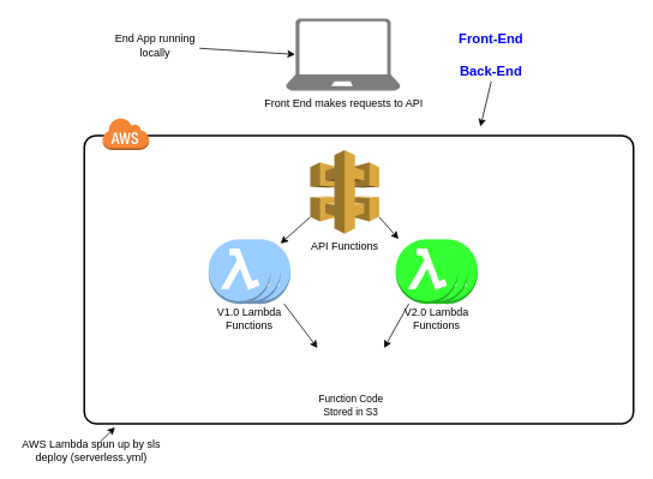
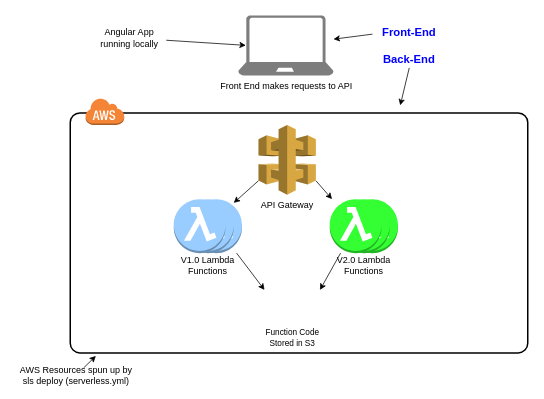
+ <mxCell id="23" style="edgeStyle=none;rounded=0;orthogonalLoop=1;jettySize=auto;html=1;fontSize=15;fontColor=#0000FF;exitX=0;exitY=0.25;exitDx=0;exitDy=0;" edge="1" parent="1" source="25" target="8"><mxGeometry relative="1" as="geometry" /></mxCell>
- <mxCell id="20" value="End App running locally" style="text;html=1;strokeColor=none;fillColor=none;align=center;verticalAlign=middle;whiteSpace=wrap;rounded=0;" vertex="1" parent="1"><mxGeometry x="123" y="40" width="98" height="20" as="geometry" /></mxCell>
+ <mxCell id="20" value="Angular App running locally" style="text;html=1;strokeColor=none;fillColor=none;align=center;verticalAlign=middle;whiteSpace=wrap;rounded=0;" vertex="1" parent="1"><mxGeometry x="123" y="40" width="98" height="20" as="geometry" /></mxCell>
- <mxCell id="6" value="API Functions&lt;br&gt;" style="outlineConnect=0;dashed=0;verticalLabelPosition=bottom;verticalAlign=top;align=center;html=1;shape=mxgraph.aws3.api_gateway;fillColor=#D9A741;gradientColor=none;" vertex="1" parent="1"><mxGeometry x="344" y="166" width="76.5" height="93" as="geometry" /></mxCell>
+ <mxCell id="6" value="API Gateway&lt;br&gt;" style="outlineConnect=0;dashed=0;verticalLabelPosition=bottom;verticalAlign=top;align=center;html=1;shape=mxgraph.aws3.api_gateway;fillColor=#D9A741;gradientColor=none;" vertex="1" parent="1"><mxGeometry x="344" y="166" width="76.5" height="93" as="geometry" /></mxCell>
- <mxCell id="22" value="AWS Lambda spun up by sls deploy (serverless.yml)" style="text;html=1;strokeColor=none;fillColor=none;align=center;verticalAlign=middle;whiteSpace=wrap;rounded=0;" vertex="1" parent="1"><mxGeometry x="20.5" y="490" width="160" height="20" as="geometry" /></mxCell>
+ <mxCell id="22" value="AWS Resources spun up by sls deploy (serverless.yml)" style="text;html=1;strokeColor=none;fillColor=none;align=center;verticalAlign=middle;whiteSpace=wrap;rounded=0;" vertex="1" parent="1"><mxGeometry x="20.5" y="490" width="160" height="20" as="geometry" /></mxCell>
